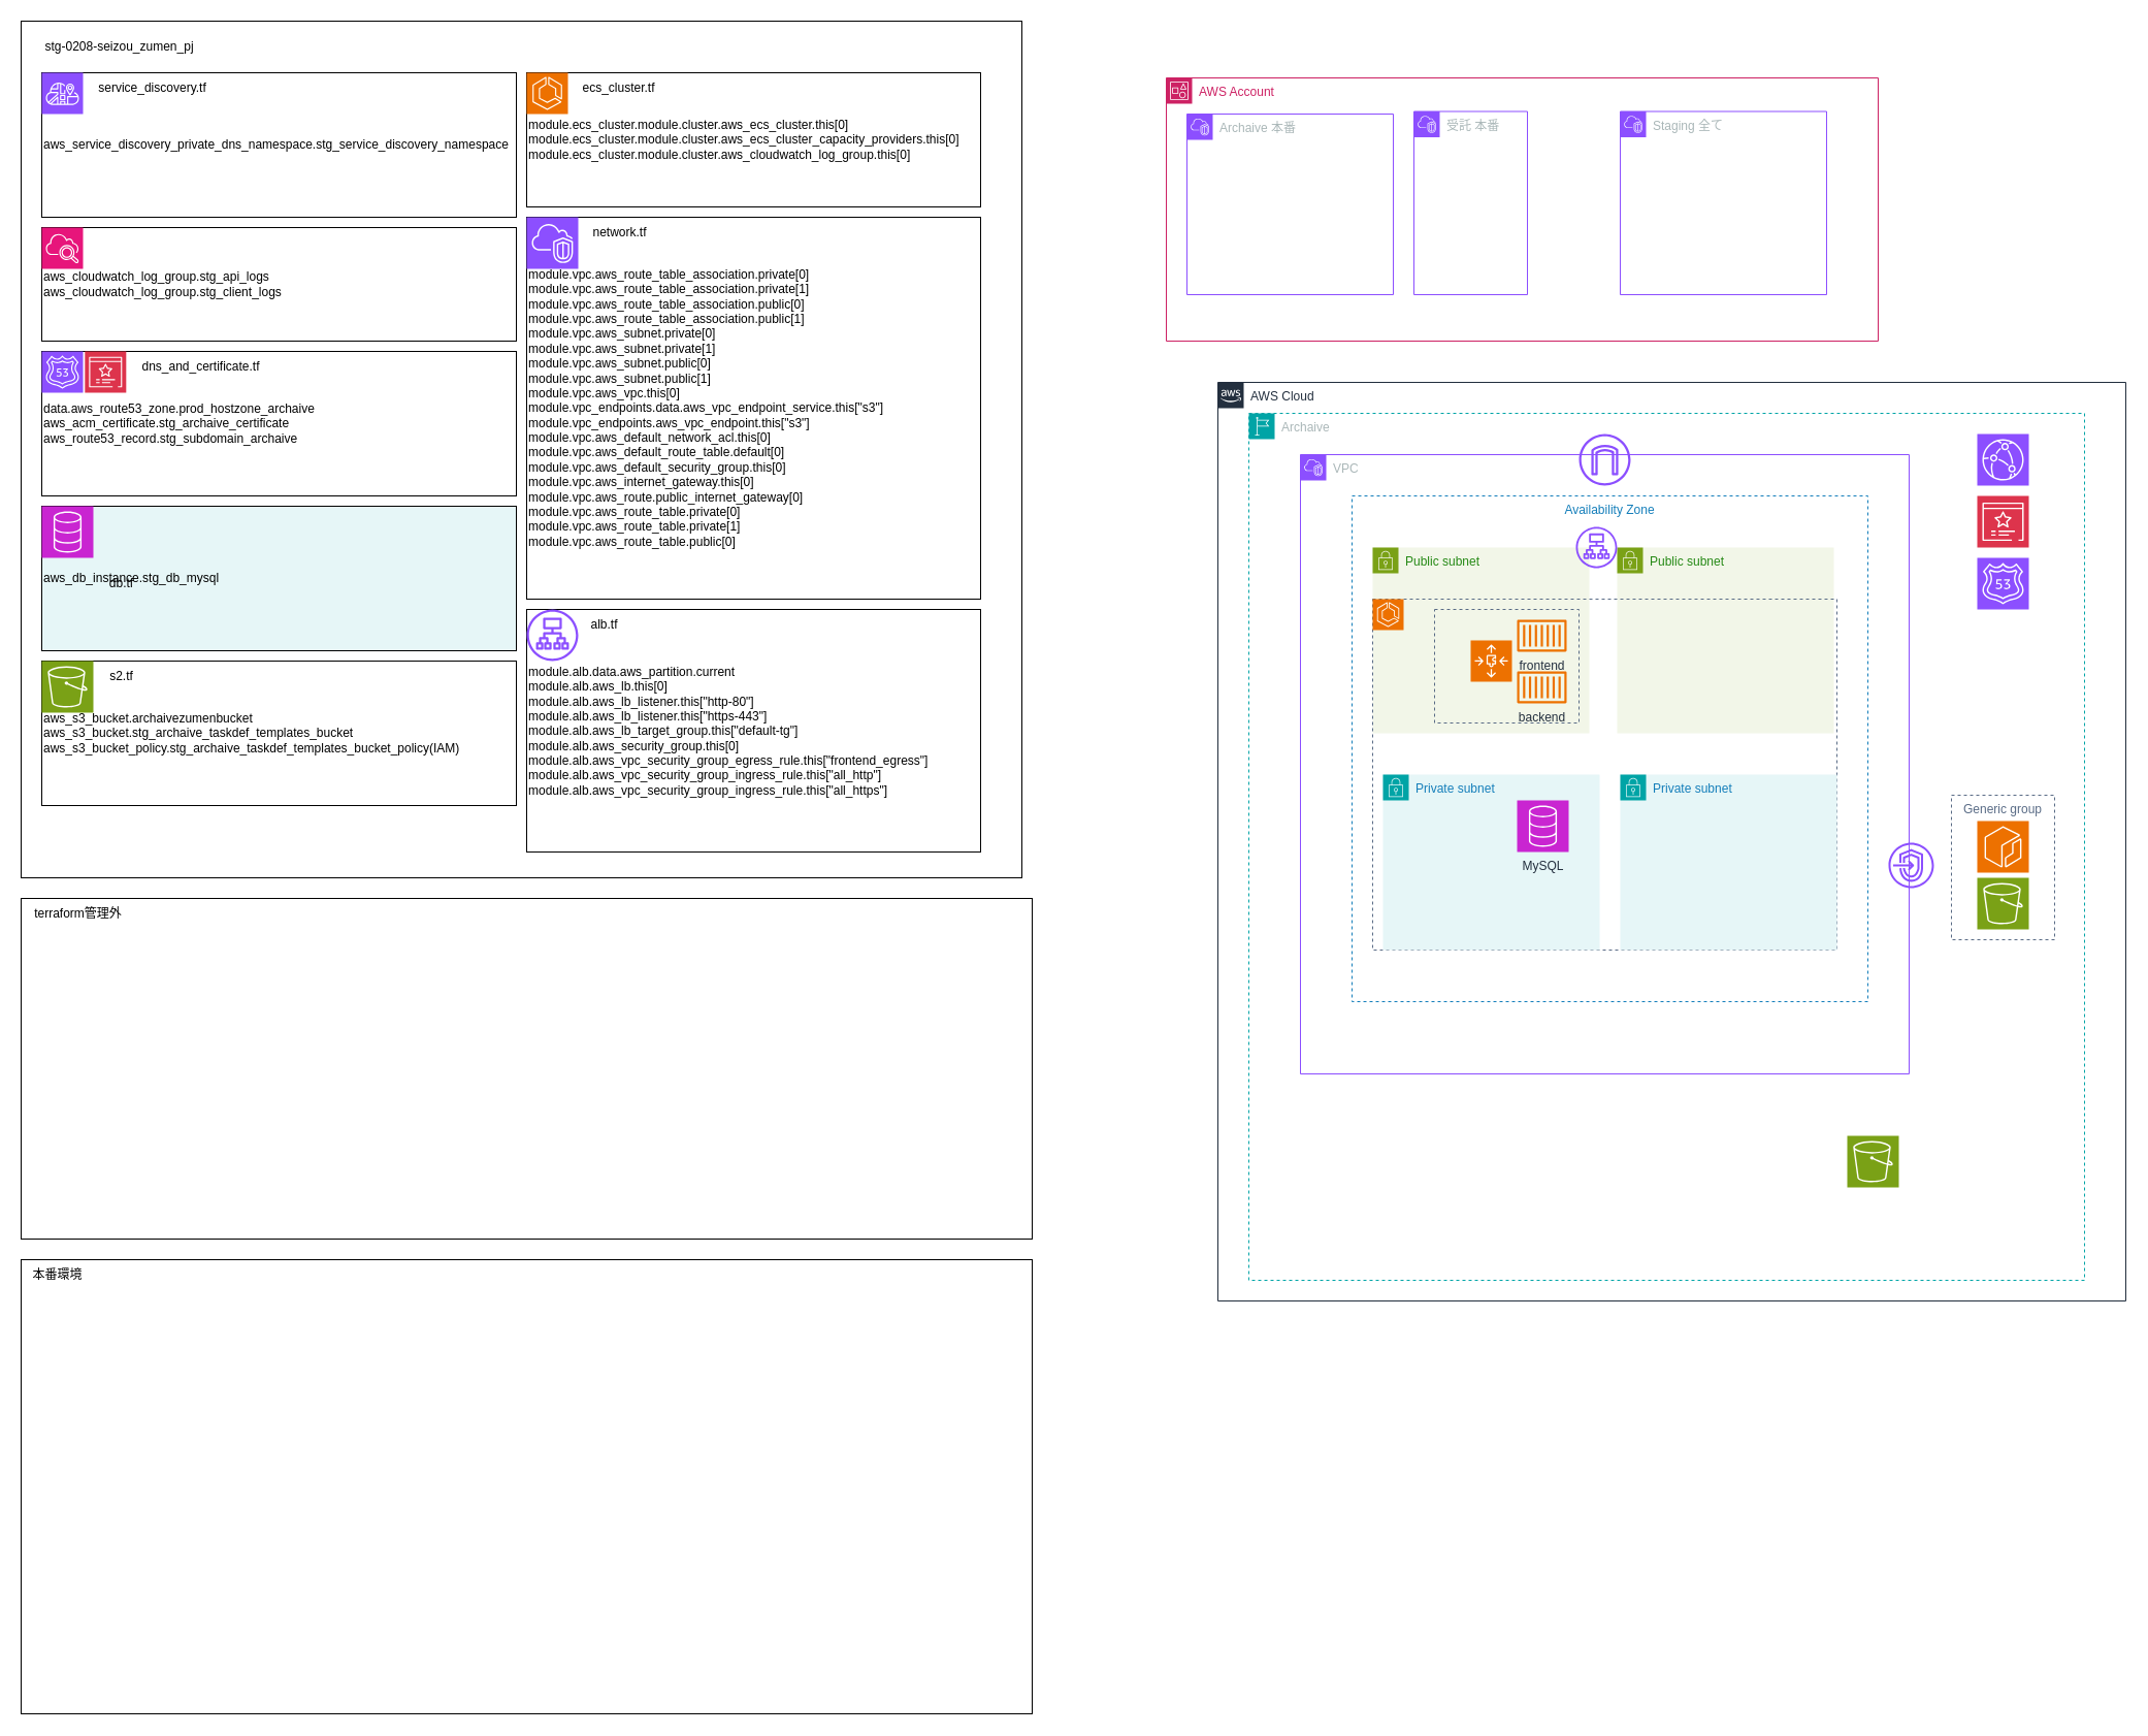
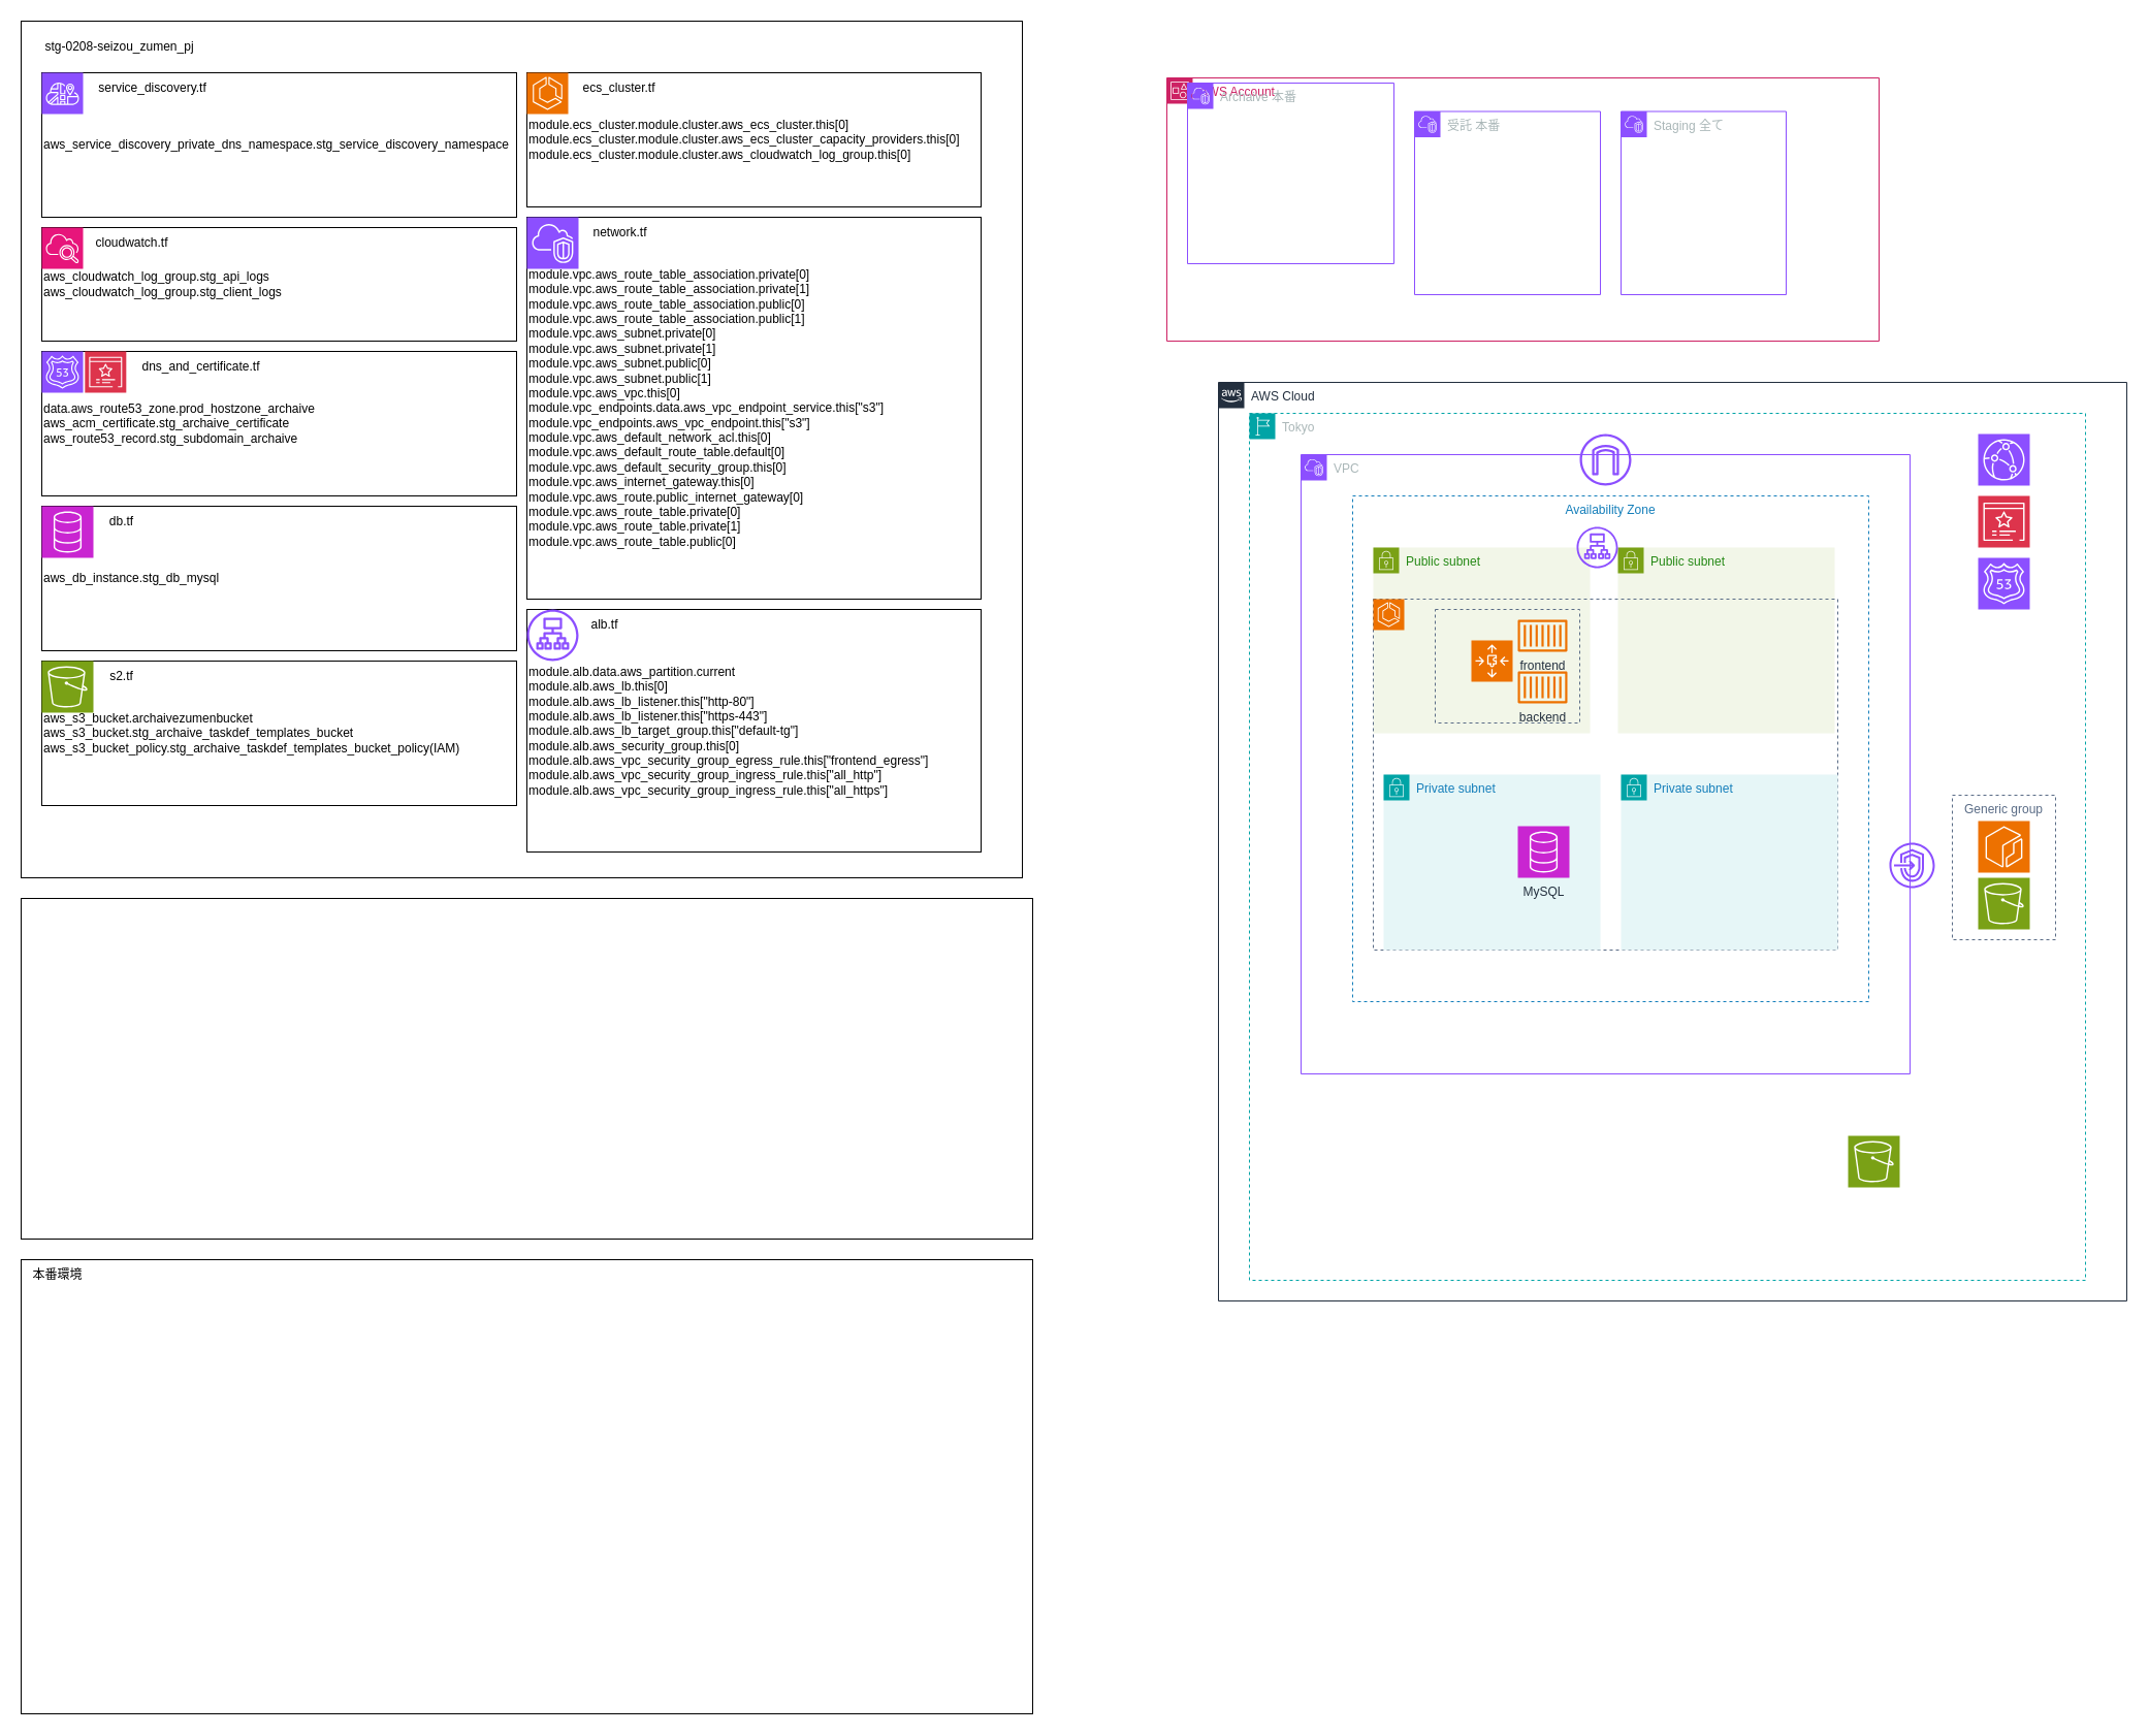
- <mxCell id="45" value="受託 本番" style="points=[[0,0],[0.25,0],[0.5,0],[0.75,0],[1,0],[1,0.25],[1,0.5],[1,0.75],[1,1],[0.75,1],[0.5,1],[0.25,1],[0,1],[0,0.75],[0,0.5],[0,0.25]];outlineConnect=0;gradientColor=none;html=1;whiteSpace=wrap;fontSize=12;fontStyle=0;container=1;pointerEvents=0;collapsible=0;recursiveResize=0;shape=mxgraph.aws4.group;grIcon=mxgraph.aws4.group_vpc2;strokeColor=#8C4FFF;fillColor=none;verticalAlign=top;align=left;spacingLeft=30;fontColor=#AAB7B8;dashed=0;" vertex="1" parent="43"><mxGeometry x="240" y="32.5" width="110" height="177.5" as="geometry" /></mxCell>
+ <mxCell id="45" value="受託 本番" style="points=[[0,0],[0.25,0],[0.5,0],[0.75,0],[1,0],[1,0.25],[1,0.5],[1,0.75],[1,1],[0.75,1],[0.5,1],[0.25,1],[0,1],[0,0.75],[0,0.5],[0,0.25]];outlineConnect=0;gradientColor=none;html=1;whiteSpace=wrap;fontSize=12;fontStyle=0;container=1;pointerEvents=0;collapsible=0;recursiveResize=0;shape=mxgraph.aws4.group;grIcon=mxgraph.aws4.group_vpc2;strokeColor=#8C4FFF;fillColor=none;verticalAlign=top;align=left;spacingLeft=30;fontColor=#AAB7B8;dashed=0;" vertex="1" parent="43"><mxGeometry x="240" y="32.5" width="180" height="177.5" as="geometry" /></mxCell>
- <mxCell id="46" value="Staging 全て" style="points=[[0,0],[0.25,0],[0.5,0],[0.75,0],[1,0],[1,0.25],[1,0.5],[1,0.75],[1,1],[0.75,1],[0.5,1],[0.25,1],[0,1],[0,0.75],[0,0.5],[0,0.25]];outlineConnect=0;gradientColor=none;html=1;whiteSpace=wrap;fontSize=12;fontStyle=0;container=1;pointerEvents=0;collapsible=0;recursiveResize=0;shape=mxgraph.aws4.group;grIcon=mxgraph.aws4.group_vpc2;strokeColor=#8C4FFF;fillColor=none;verticalAlign=top;align=left;spacingLeft=30;fontColor=#AAB7B8;dashed=0;" vertex="1" parent="43"><mxGeometry x="440" y="32.5" width="200" height="177.5" as="geometry" /></mxCell>
+ <mxCell id="46" value="Staging 全て" style="points=[[0,0],[0.25,0],[0.5,0],[0.75,0],[1,0],[1,0.25],[1,0.5],[1,0.75],[1,1],[0.75,1],[0.5,1],[0.25,1],[0,1],[0,0.75],[0,0.5],[0,0.25]];outlineConnect=0;gradientColor=none;html=1;whiteSpace=wrap;fontSize=12;fontStyle=0;container=1;pointerEvents=0;collapsible=0;recursiveResize=0;shape=mxgraph.aws4.group;grIcon=mxgraph.aws4.group_vpc2;strokeColor=#8C4FFF;fillColor=none;verticalAlign=top;align=left;spacingLeft=30;fontColor=#AAB7B8;dashed=0;" vertex="1" parent="43"><mxGeometry x="440" y="32.5" width="160" height="177.5" as="geometry" /></mxCell>
- <mxCell id="44" value="Archaive 本番" style="points=[[0,0],[0.25,0],[0.5,0],[0.75,0],[1,0],[1,0.25],[1,0.5],[1,0.75],[1,1],[0.75,1],[0.5,1],[0.25,1],[0,1],[0,0.75],[0,0.5],[0,0.25]];outlineConnect=0;gradientColor=none;html=1;whiteSpace=wrap;fontSize=12;fontStyle=0;container=1;pointerEvents=0;collapsible=0;recursiveResize=0;shape=mxgraph.aws4.group;grIcon=mxgraph.aws4.group_vpc2;strokeColor=#8C4FFF;fillColor=none;verticalAlign=top;align=left;spacingLeft=30;fontColor=#AAB7B8;dashed=0;" vertex="1" parent="43"><mxGeometry x="20" y="35" width="200" height="175" as="geometry" /></mxCell>
+ <mxCell id="44" value="Archaive 本番" style="points=[[0,0],[0.25,0],[0.5,0],[0.75,0],[1,0],[1,0.25],[1,0.5],[1,0.75],[1,1],[0.75,1],[0.5,1],[0.25,1],[0,1],[0,0.75],[0,0.5],[0,0.25]];outlineConnect=0;gradientColor=none;html=1;whiteSpace=wrap;fontSize=12;fontStyle=0;container=1;pointerEvents=0;collapsible=0;recursiveResize=0;shape=mxgraph.aws4.group;grIcon=mxgraph.aws4.group_vpc2;strokeColor=#8C4FFF;fillColor=none;verticalAlign=top;align=left;spacingLeft=30;fontColor=#AAB7B8;dashed=0;" vertex="1" parent="43"><mxGeometry x="20" y="5" width="200" height="175" as="geometry" /></mxCell>
+ <mxCell id="27" value="cloudwatch.tf" style="text;html=1;align=center;verticalAlign=middle;resizable=0;points=[];autosize=1;strokeColor=none;fillColor=none;" vertex="1" parent="25"><mxGeometry x="41.818" width="90" height="30" as="geometry" /></mxCell>
- <mxCell id="48" value="&lt;font color=&quot;#aab7b8&quot;&gt;Archaive&lt;/font&gt;&lt;div&gt;&lt;font color=&quot;#aab7b8&quot;&gt;&lt;br&gt;&lt;/font&gt;&lt;/div&gt;" style="points=[[0,0],[0.25,0],[0.5,0],[0.75,0],[1,0],[1,0.25],[1,0.5],[1,0.75],[1,1],[0.75,1],[0.5,1],[0.25,1],[0,1],[0,0.75],[0,0.5],[0,0.25]];outlineConnect=0;gradientColor=none;html=1;whiteSpace=wrap;fontSize=12;fontStyle=0;container=1;pointerEvents=0;collapsible=0;recursiveResize=0;shape=mxgraph.aws4.group;grIcon=mxgraph.aws4.group_region;strokeColor=#00A4A6;fillColor=none;verticalAlign=top;align=left;spacingLeft=30;fontColor=#147EBA;dashed=1;" vertex="1" parent="1"><mxGeometry x="1210" y="400" width="810" height="840" as="geometry" /></mxCell>
+ <mxCell id="48" value="&lt;font color=&quot;#aab7b8&quot;&gt;Tokyo&lt;/font&gt;&lt;div&gt;&lt;font color=&quot;#aab7b8&quot;&gt;&lt;br&gt;&lt;/font&gt;&lt;/div&gt;" style="points=[[0,0],[0.25,0],[0.5,0],[0.75,0],[1,0],[1,0.25],[1,0.5],[1,0.75],[1,1],[0.75,1],[0.5,1],[0.25,1],[0,1],[0,0.75],[0,0.5],[0,0.25]];outlineConnect=0;gradientColor=none;html=1;whiteSpace=wrap;fontSize=12;fontStyle=0;container=1;pointerEvents=0;collapsible=0;recursiveResize=0;shape=mxgraph.aws4.group;grIcon=mxgraph.aws4.group_region;strokeColor=#00A4A6;fillColor=none;verticalAlign=top;align=left;spacingLeft=30;fontColor=#147EBA;dashed=1;" vertex="1" parent="1"><mxGeometry x="1210" y="400" width="810" height="840" as="geometry" /></mxCell>
- <mxCell id="22" value="aws_db_instance.stg_db_mysql" style="rounded=0;whiteSpace=wrap;html=1;align=left;fillColor=#e6f6f7;" vertex="1" parent="21"><mxGeometry width="460" height="140" as="geometry" /></mxCell>
+ <mxCell id="22" value="aws_db_instance.stg_db_mysql" style="rounded=0;whiteSpace=wrap;html=1;align=left;" vertex="1" parent="21"><mxGeometry width="460" height="140" as="geometry" /></mxCell>
- <mxCell id="24" value="db.tf" style="text;html=1;align=center;verticalAlign=middle;resizable=0;points=[];autosize=1;strokeColor=none;fillColor=none;" vertex="1" parent="21"><mxGeometry x="52.273" y="60" width="50" height="30" as="geometry" /></mxCell>
+ <mxCell id="24" value="db.tf" style="text;html=1;align=center;verticalAlign=middle;resizable=0;points=[];autosize=1;strokeColor=none;fillColor=none;" vertex="1" parent="21"><mxGeometry x="52.273" width="50" height="30" as="geometry" /></mxCell>
- <mxCell id="67" value="MySQL" style="sketch=0;points=[[0,0,0],[0.25,0,0],[0.5,0,0],[0.75,0,0],[1,0,0],[0,1,0],[0.25,1,0],[0.5,1,0],[0.75,1,0],[1,1,0],[0,0.25,0],[0,0.5,0],[0,0.75,0],[1,0.25,0],[1,0.5,0],[1,0.75,0]];outlineConnect=0;fontColor=#232F3E;fillColor=#C925D1;strokeColor=#ffffff;dashed=0;verticalLabelPosition=bottom;verticalAlign=top;align=center;html=1;fontSize=12;fontStyle=0;aspect=fixed;shape=mxgraph.aws4.resourceIcon;resIcon=mxgraph.aws4.database;" vertex="1" parent="48"><mxGeometry x="260" y="375" width="50" height="50" as="geometry" /></mxCell>
+ <mxCell id="67" value="MySQL" style="sketch=0;points=[[0,0,0],[0.25,0,0],[0.5,0,0],[0.75,0,0],[1,0,0],[0,1,0],[0.25,1,0],[0.5,1,0],[0.75,1,0],[1,1,0],[0,0.25,0],[0,0.5,0],[0,0.75,0],[1,0.25,0],[1,0.5,0],[1,0.75,0]];outlineConnect=0;fontColor=#232F3E;fillColor=#C925D1;strokeColor=#ffffff;dashed=0;verticalLabelPosition=bottom;verticalAlign=top;align=center;html=1;fontSize=12;fontStyle=0;aspect=fixed;shape=mxgraph.aws4.resourceIcon;resIcon=mxgraph.aws4.database;" vertex="1" parent="48"><mxGeometry x="260" y="400" width="50" height="50" as="geometry" /></mxCell>
- <mxCell id="3" value="terraform管理外" style="text;html=1;align=center;verticalAlign=middle;resizable=0;points=[];autosize=1;strokeColor=none;fillColor=none;" vertex="1" parent="1"><mxGeometry x="20" y="870" width="110" height="30" as="geometry" /></mxCell>
